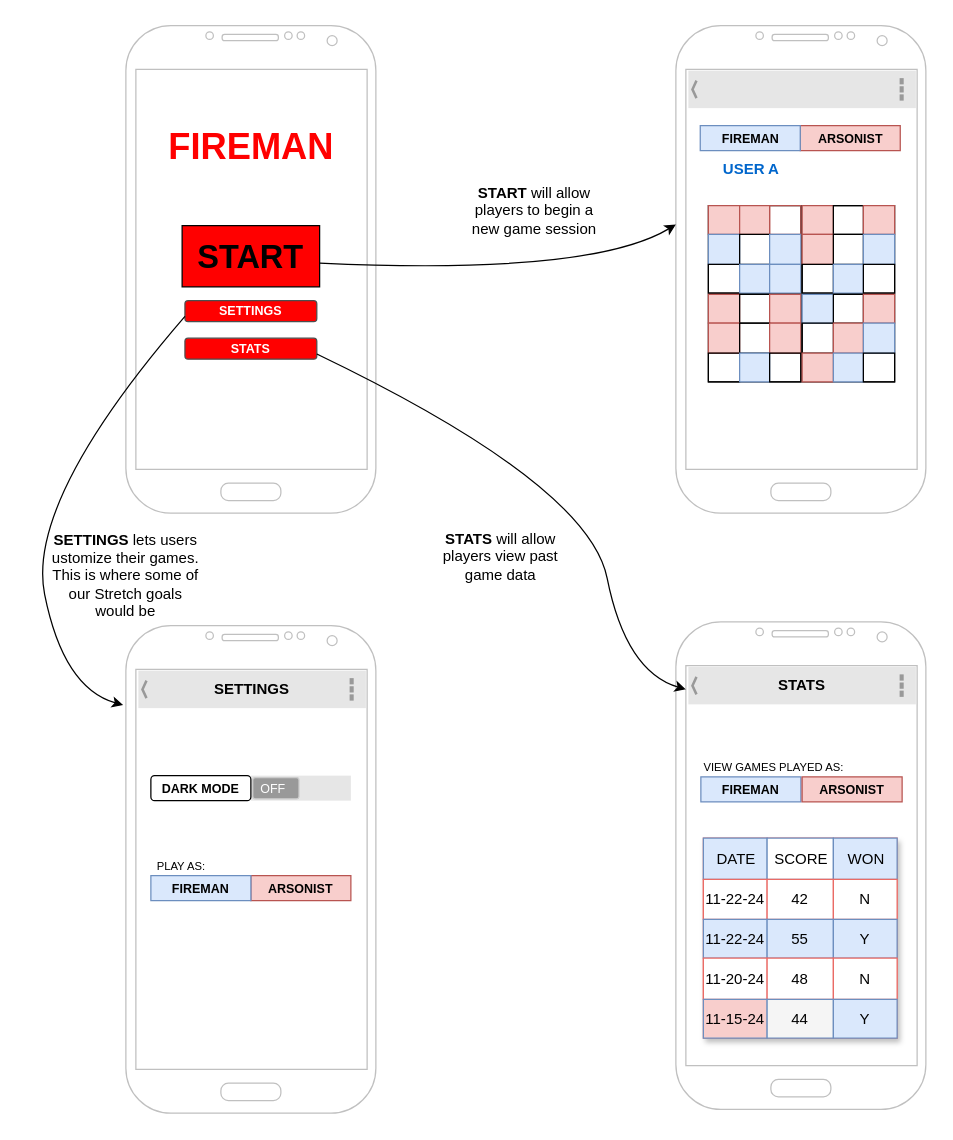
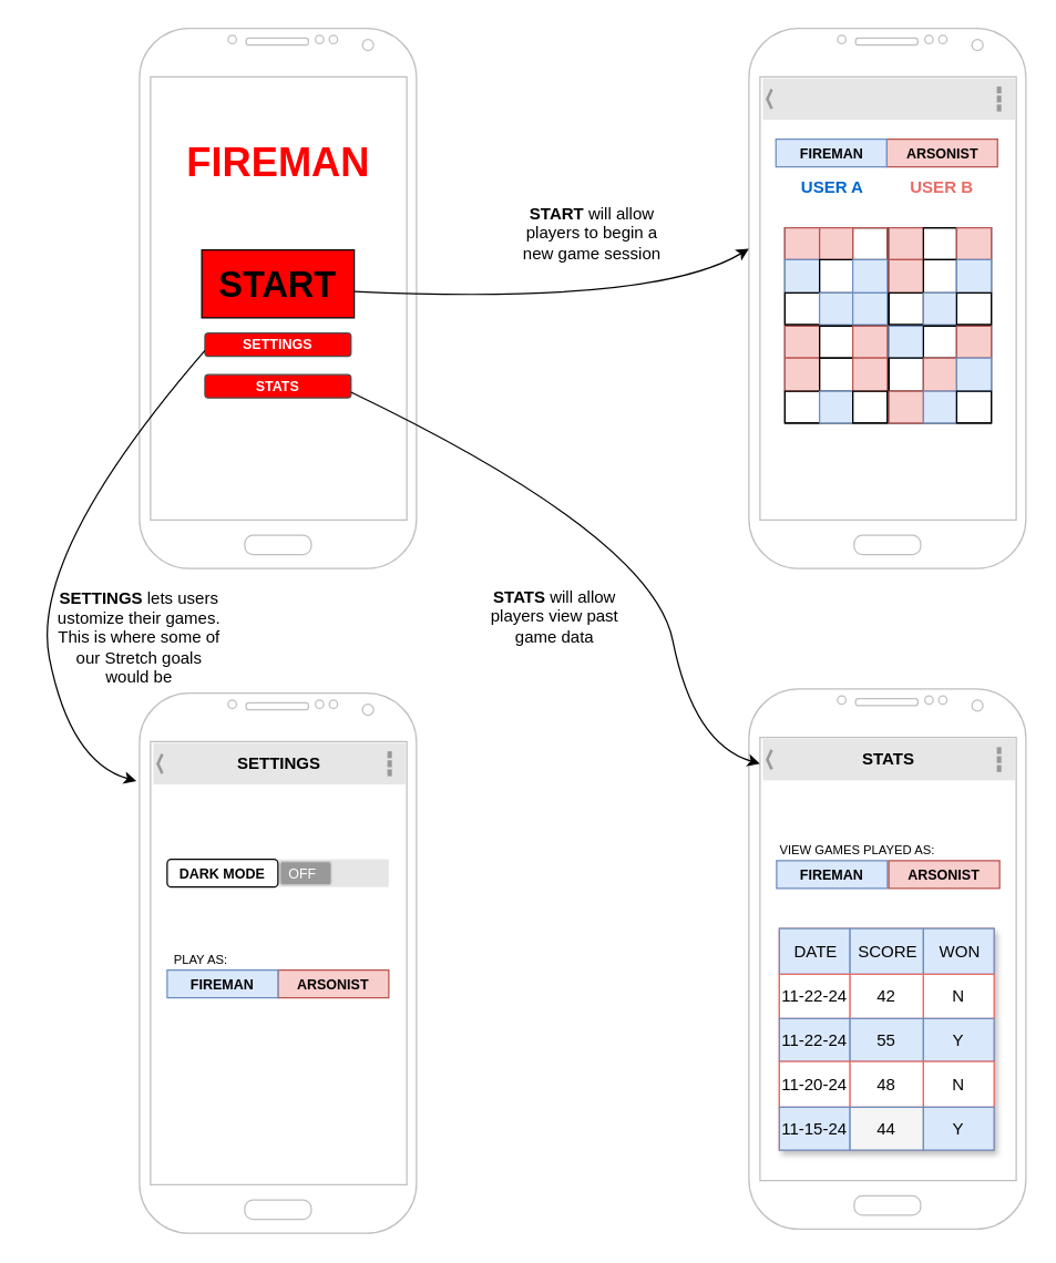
+ <mxCell id="102" value="&lt;b&gt;&lt;font color=&quot;#ea6b66&quot;&gt;USER B&lt;/font&gt;&lt;/b&gt;" style="text;html=1;align=center;verticalAlign=middle;resizable=0;points=[];autosize=1;strokeColor=none;fillColor=none;" vertex="1" parent="1"><mxGeometry x="643.5" y="120" width="70" height="30" as="geometry" /></mxCell>
- <mxCell id="77" value="&lt;span style=&quot;font-weight: normal;&quot;&gt;SCORE&lt;/span&gt;" style="connectable=0;recursiveResize=0;strokeColor=#6c8ebf;fillColor=#ffffff;align=center;fontStyle=1;html=1;" vertex="1" parent="75"><mxGeometry x="51" width="53" height="33" as="geometry"><mxRectangle width="53" height="33" as="alternateBounds" /></mxGeometry></mxCell>
+ <mxCell id="77" value="&lt;span style=&quot;font-weight: normal;&quot;&gt;SCORE&lt;/span&gt;" style="connectable=0;recursiveResize=0;strokeColor=#6c8ebf;fillColor=#dae8fc;align=center;fontStyle=1;html=1;" vertex="1" parent="75"><mxGeometry x="51" width="53" height="33" as="geometry"><mxRectangle width="53" height="33" as="alternateBounds" /></mxGeometry></mxCell>
- <mxCell id="92" value="11-15-24" style="connectable=0;recursiveResize=0;strokeColor=#6c8ebf;fillColor=#f8cecc;whiteSpace=wrap;html=1;" vertex="1" parent="91"><mxGeometry width="51" height="31" as="geometry"><mxRectangle width="51" height="31" as="alternateBounds" /></mxGeometry></mxCell>
+ <mxCell id="92" value="11-15-24" style="connectable=0;recursiveResize=0;strokeColor=#6c8ebf;fillColor=#dae8fc;whiteSpace=wrap;html=1;" vertex="1" parent="91"><mxGeometry width="51" height="31" as="geometry"><mxRectangle width="51" height="31" as="alternateBounds" /></mxGeometry></mxCell>
